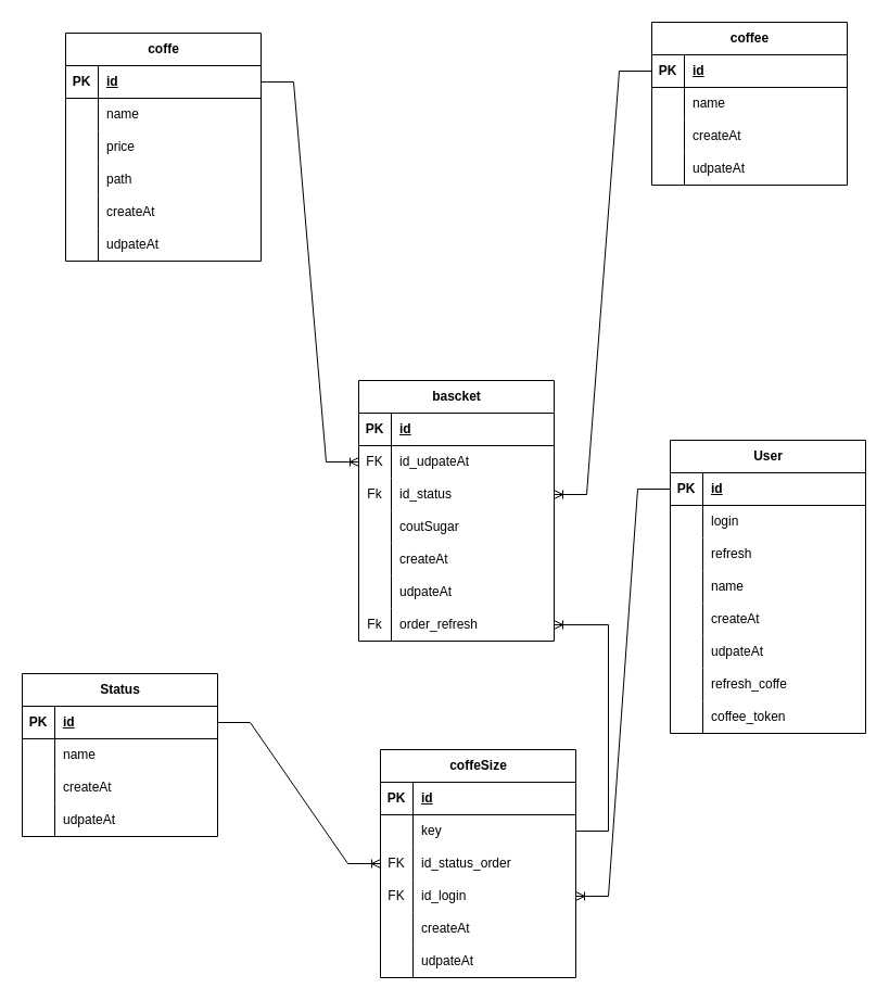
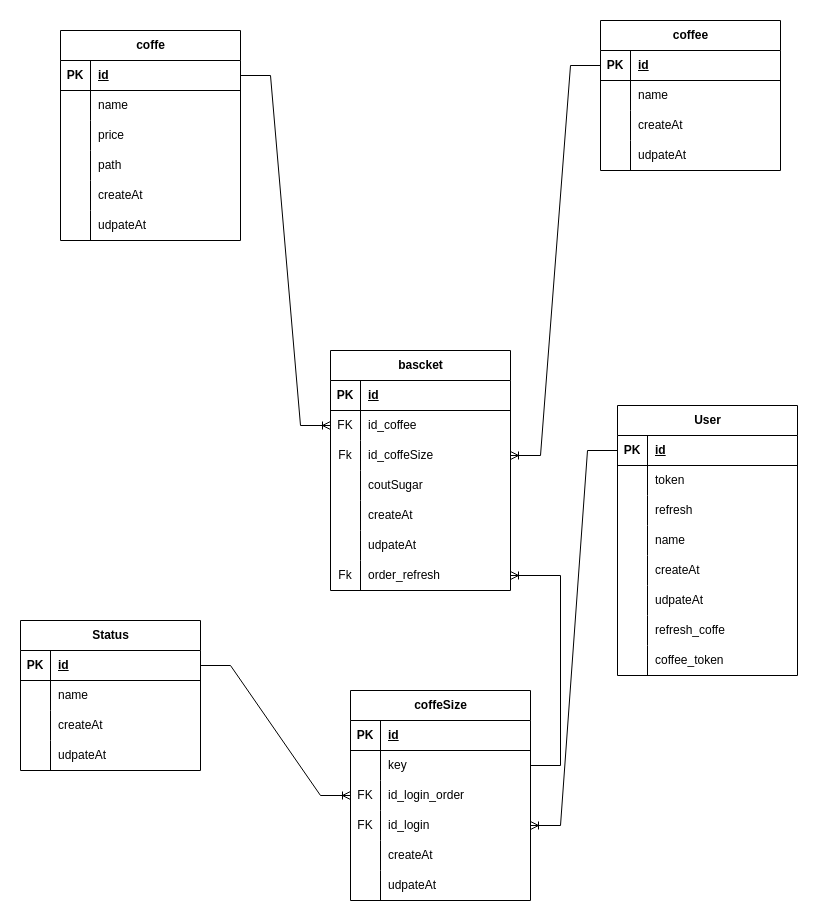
- <mxCell id="40" value="id_udpateAt" style="shape=partialRectangle;connectable=0;fillColor=none;top=0;left=0;bottom=0;right=0;align=left;spacingLeft=6;overflow=hidden;whiteSpace=wrap;html=1;" vertex="1" parent="38"><mxGeometry x="30" width="150" height="30" as="geometry"><mxRectangle width="150" height="30" as="alternateBounds" /></mxGeometry></mxCell>
+ <mxCell id="40" value="id_coffee" style="shape=partialRectangle;connectable=0;fillColor=none;top=0;left=0;bottom=0;right=0;align=left;spacingLeft=6;overflow=hidden;whiteSpace=wrap;html=1;" vertex="1" parent="38"><mxGeometry x="30" width="150" height="30" as="geometry"><mxRectangle width="150" height="30" as="alternateBounds" /></mxGeometry></mxCell>
- <mxCell id="43" value="id_status" style="shape=partialRectangle;connectable=0;fillColor=none;top=0;left=0;bottom=0;right=0;align=left;spacingLeft=6;overflow=hidden;whiteSpace=wrap;html=1;" vertex="1" parent="41"><mxGeometry x="30" width="150" height="30" as="geometry"><mxRectangle width="150" height="30" as="alternateBounds" /></mxGeometry></mxCell>
+ <mxCell id="43" value="id_coffeSize" style="shape=partialRectangle;connectable=0;fillColor=none;top=0;left=0;bottom=0;right=0;align=left;spacingLeft=6;overflow=hidden;whiteSpace=wrap;html=1;" vertex="1" parent="41"><mxGeometry x="30" width="150" height="30" as="geometry"><mxRectangle width="150" height="30" as="alternateBounds" /></mxGeometry></mxCell>
- <mxCell id="83" value="login" style="shape=partialRectangle;connectable=0;fillColor=none;top=0;left=0;bottom=0;right=0;align=left;spacingLeft=6;overflow=hidden;whiteSpace=wrap;html=1;" vertex="1" parent="81"><mxGeometry x="30" width="150" height="30" as="geometry"><mxRectangle width="150" height="30" as="alternateBounds" /></mxGeometry></mxCell>
+ <mxCell id="83" value="token" style="shape=partialRectangle;connectable=0;fillColor=none;top=0;left=0;bottom=0;right=0;align=left;spacingLeft=6;overflow=hidden;whiteSpace=wrap;html=1;" vertex="1" parent="81"><mxGeometry x="30" width="150" height="30" as="geometry"><mxRectangle width="150" height="30" as="alternateBounds" /></mxGeometry></mxCell>
- <mxCell id="67" value="id_status_order" style="shape=partialRectangle;connectable=0;fillColor=none;top=0;left=0;bottom=0;right=0;align=left;spacingLeft=6;overflow=hidden;whiteSpace=wrap;html=1;" vertex="1" parent="65"><mxGeometry x="30" width="150" height="30" as="geometry"><mxRectangle width="150" height="30" as="alternateBounds" /></mxGeometry></mxCell>
+ <mxCell id="67" value="id_login_order" style="shape=partialRectangle;connectable=0;fillColor=none;top=0;left=0;bottom=0;right=0;align=left;spacingLeft=6;overflow=hidden;whiteSpace=wrap;html=1;" vertex="1" parent="65"><mxGeometry x="30" width="150" height="30" as="geometry"><mxRectangle width="150" height="30" as="alternateBounds" /></mxGeometry></mxCell>
